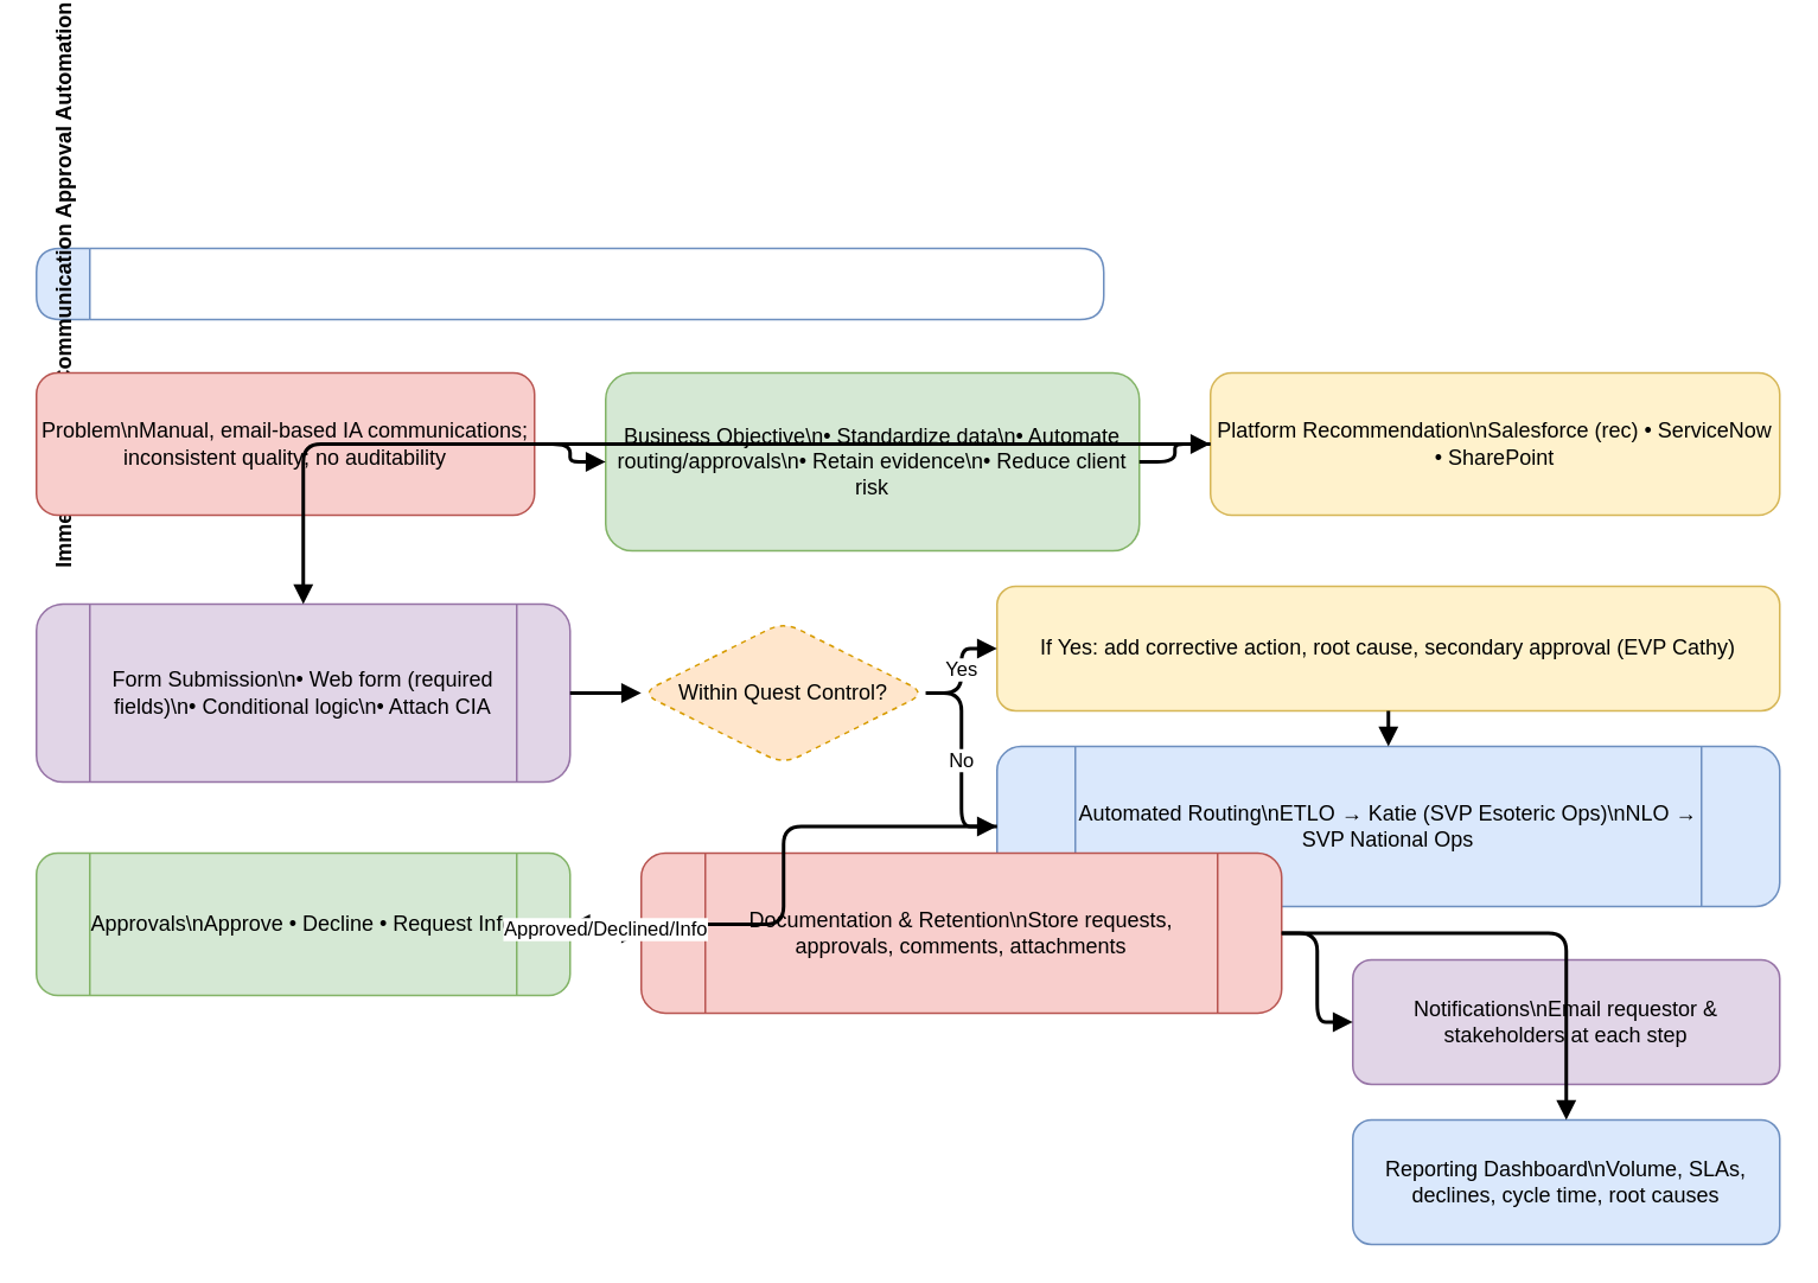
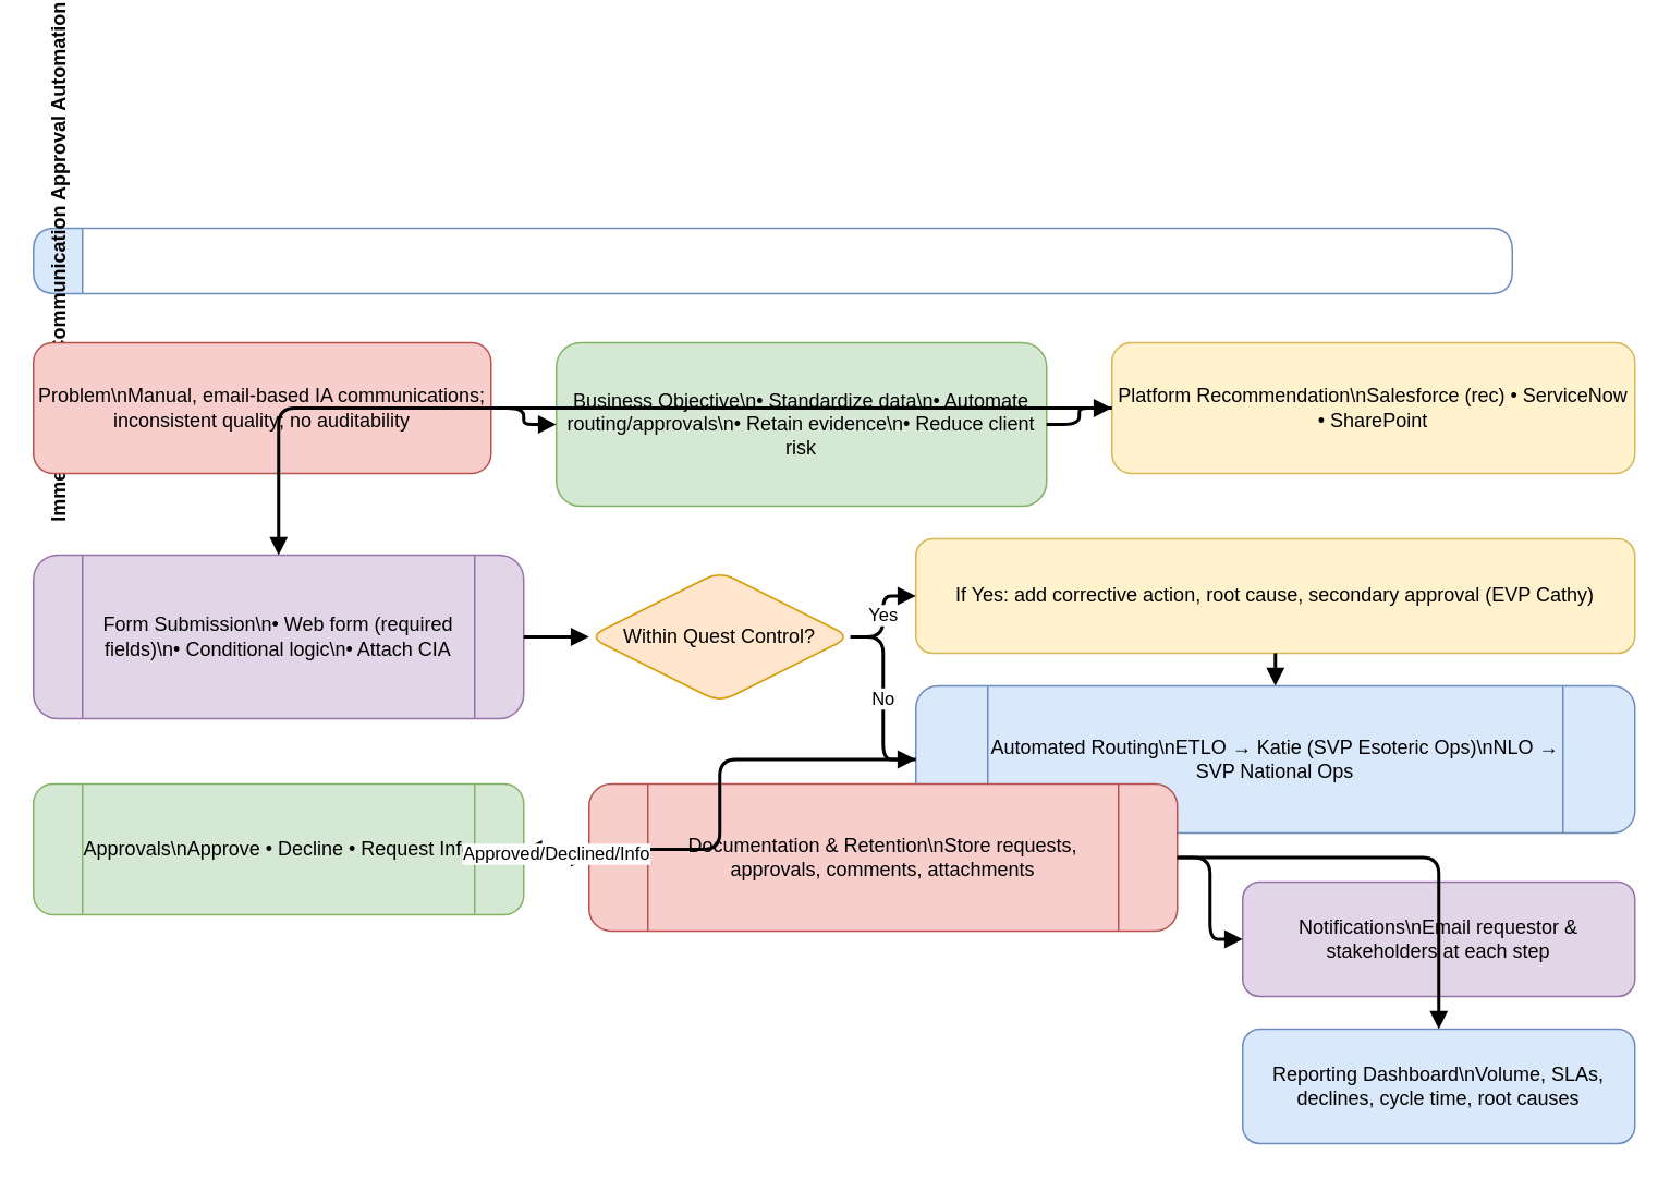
- <mxCell value="Immediate Action Communication Approval Automation" id="2" style="shape=swimlane;rounded=1;horizontal=0;childLayout=stackLayout;startSize=30;fillColor=#dae8fc;strokeColor=#6c8ebf;fontStyle=1;align=center;" parent="1" vertex="1"><mxGeometry x="20" y="20" width="600" height="40" as="geometry" /></mxCell>
+ <mxCell value="Immediate Action Communication Approval Automation" id="2" style="shape=swimlane;rounded=1;horizontal=0;childLayout=stackLayout;startSize=30;fillColor=#dae8fc;strokeColor=#6c8ebf;fontStyle=1;align=center;" parent="1" vertex="1"><mxGeometry x="20" y="20" width="905" height="40" as="geometry" /></mxCell>
- <mxCell value="Within Quest Control?" id="7" style="rhombus;whiteSpace=wrap;html=1;rounded=1;fillColor=#ffe6cc;strokeColor=#d79b00;dashed=1;" parent="1" vertex="1"><mxGeometry x="360" y="230" width="160" height="80" as="geometry" /></mxCell>
+ <mxCell value="Within Quest Control?" id="7" style="rhombus;whiteSpace=wrap;html=1;rounded=1;fillColor=#ffe6cc;strokeColor=#d79b00;" parent="1" vertex="1"><mxGeometry x="360" y="230" width="160" height="80" as="geometry" /></mxCell>
